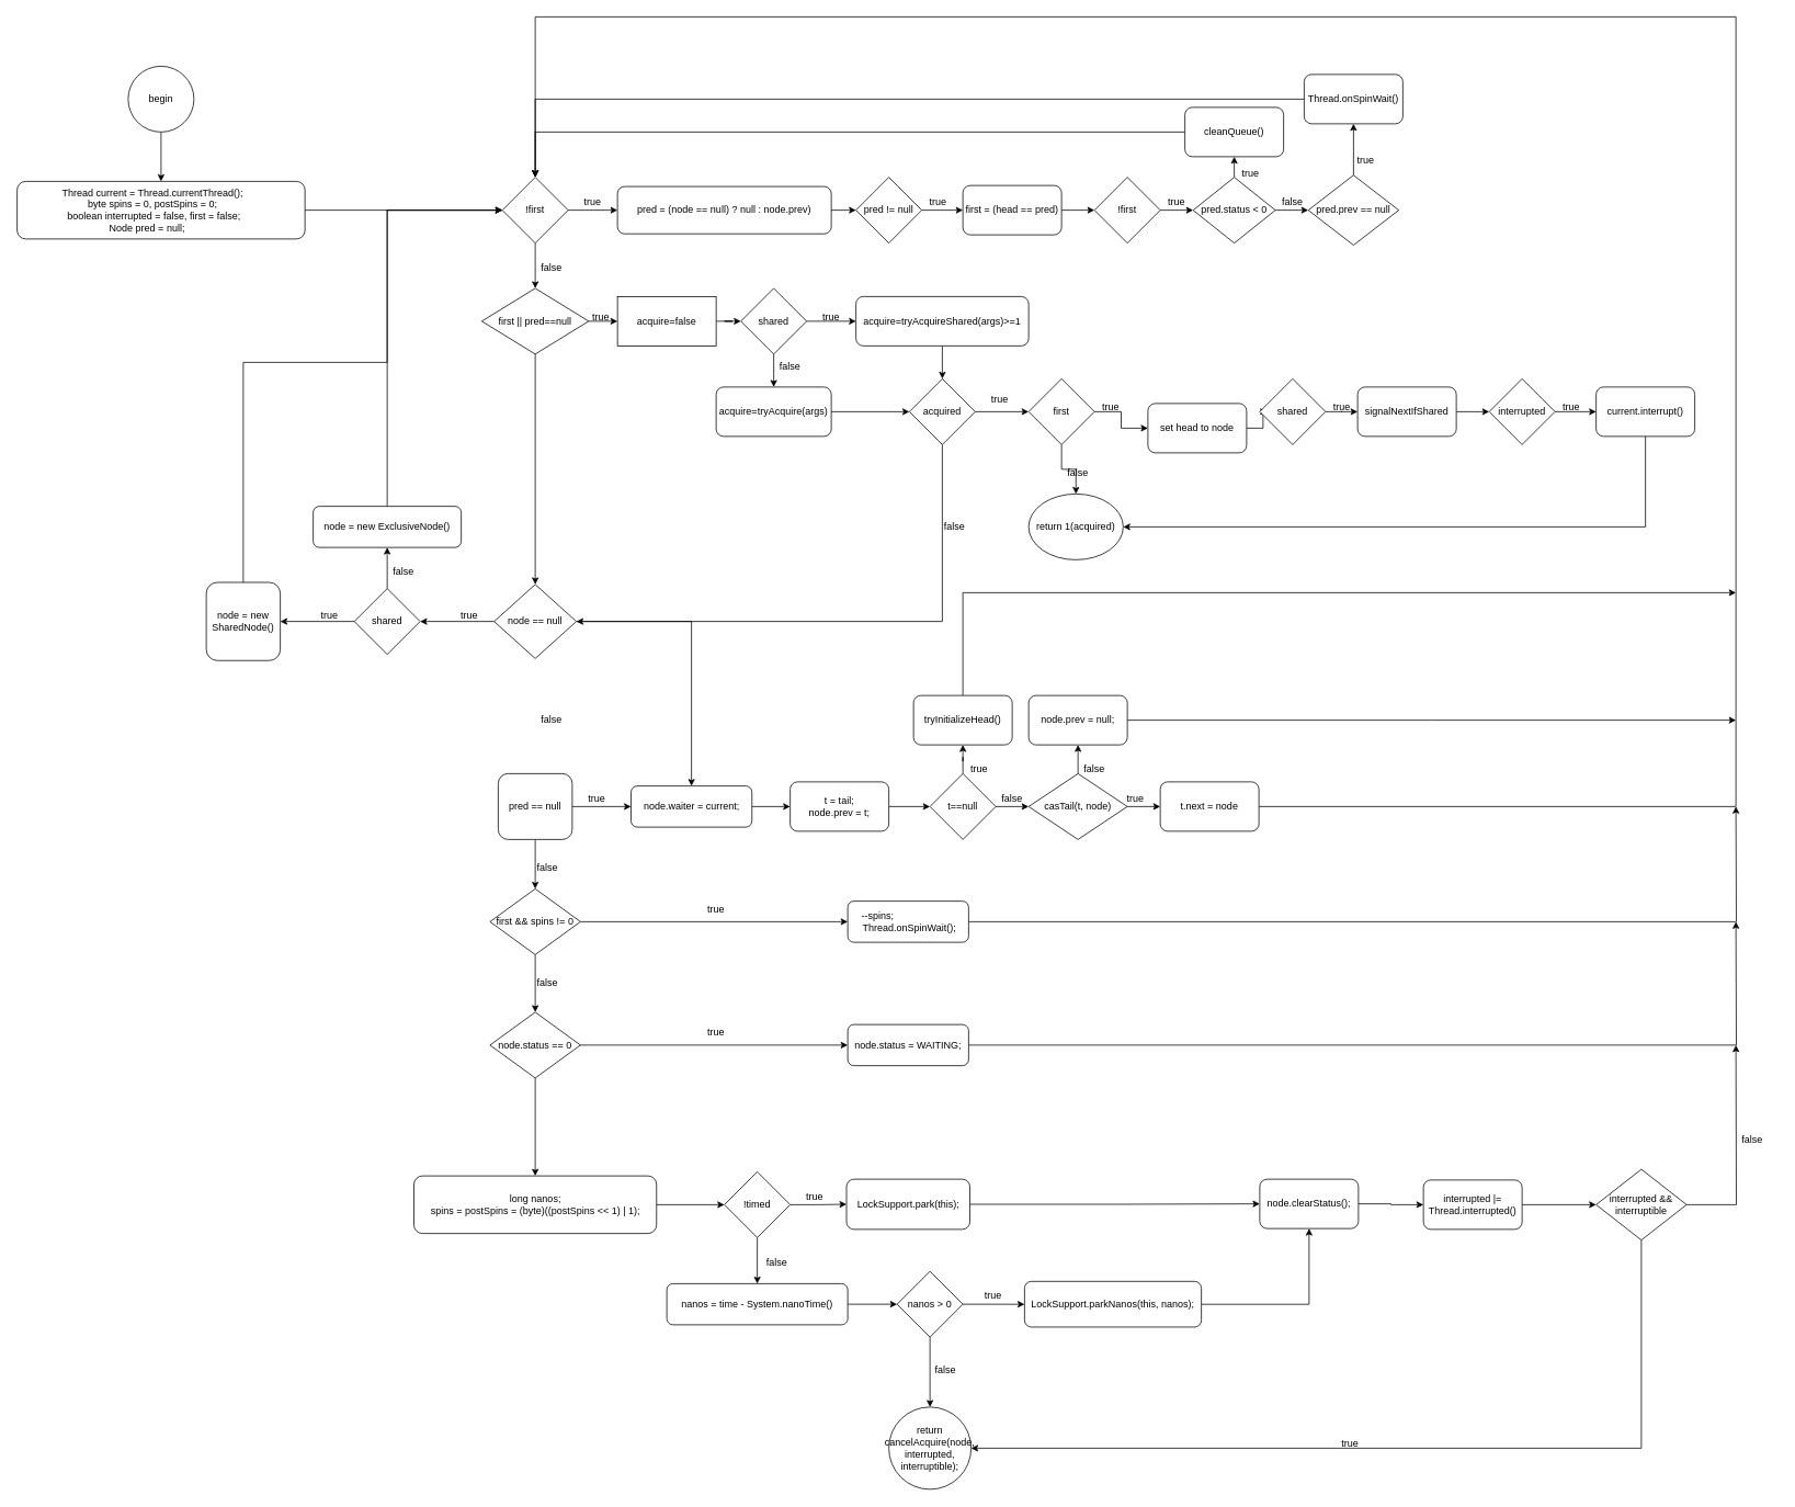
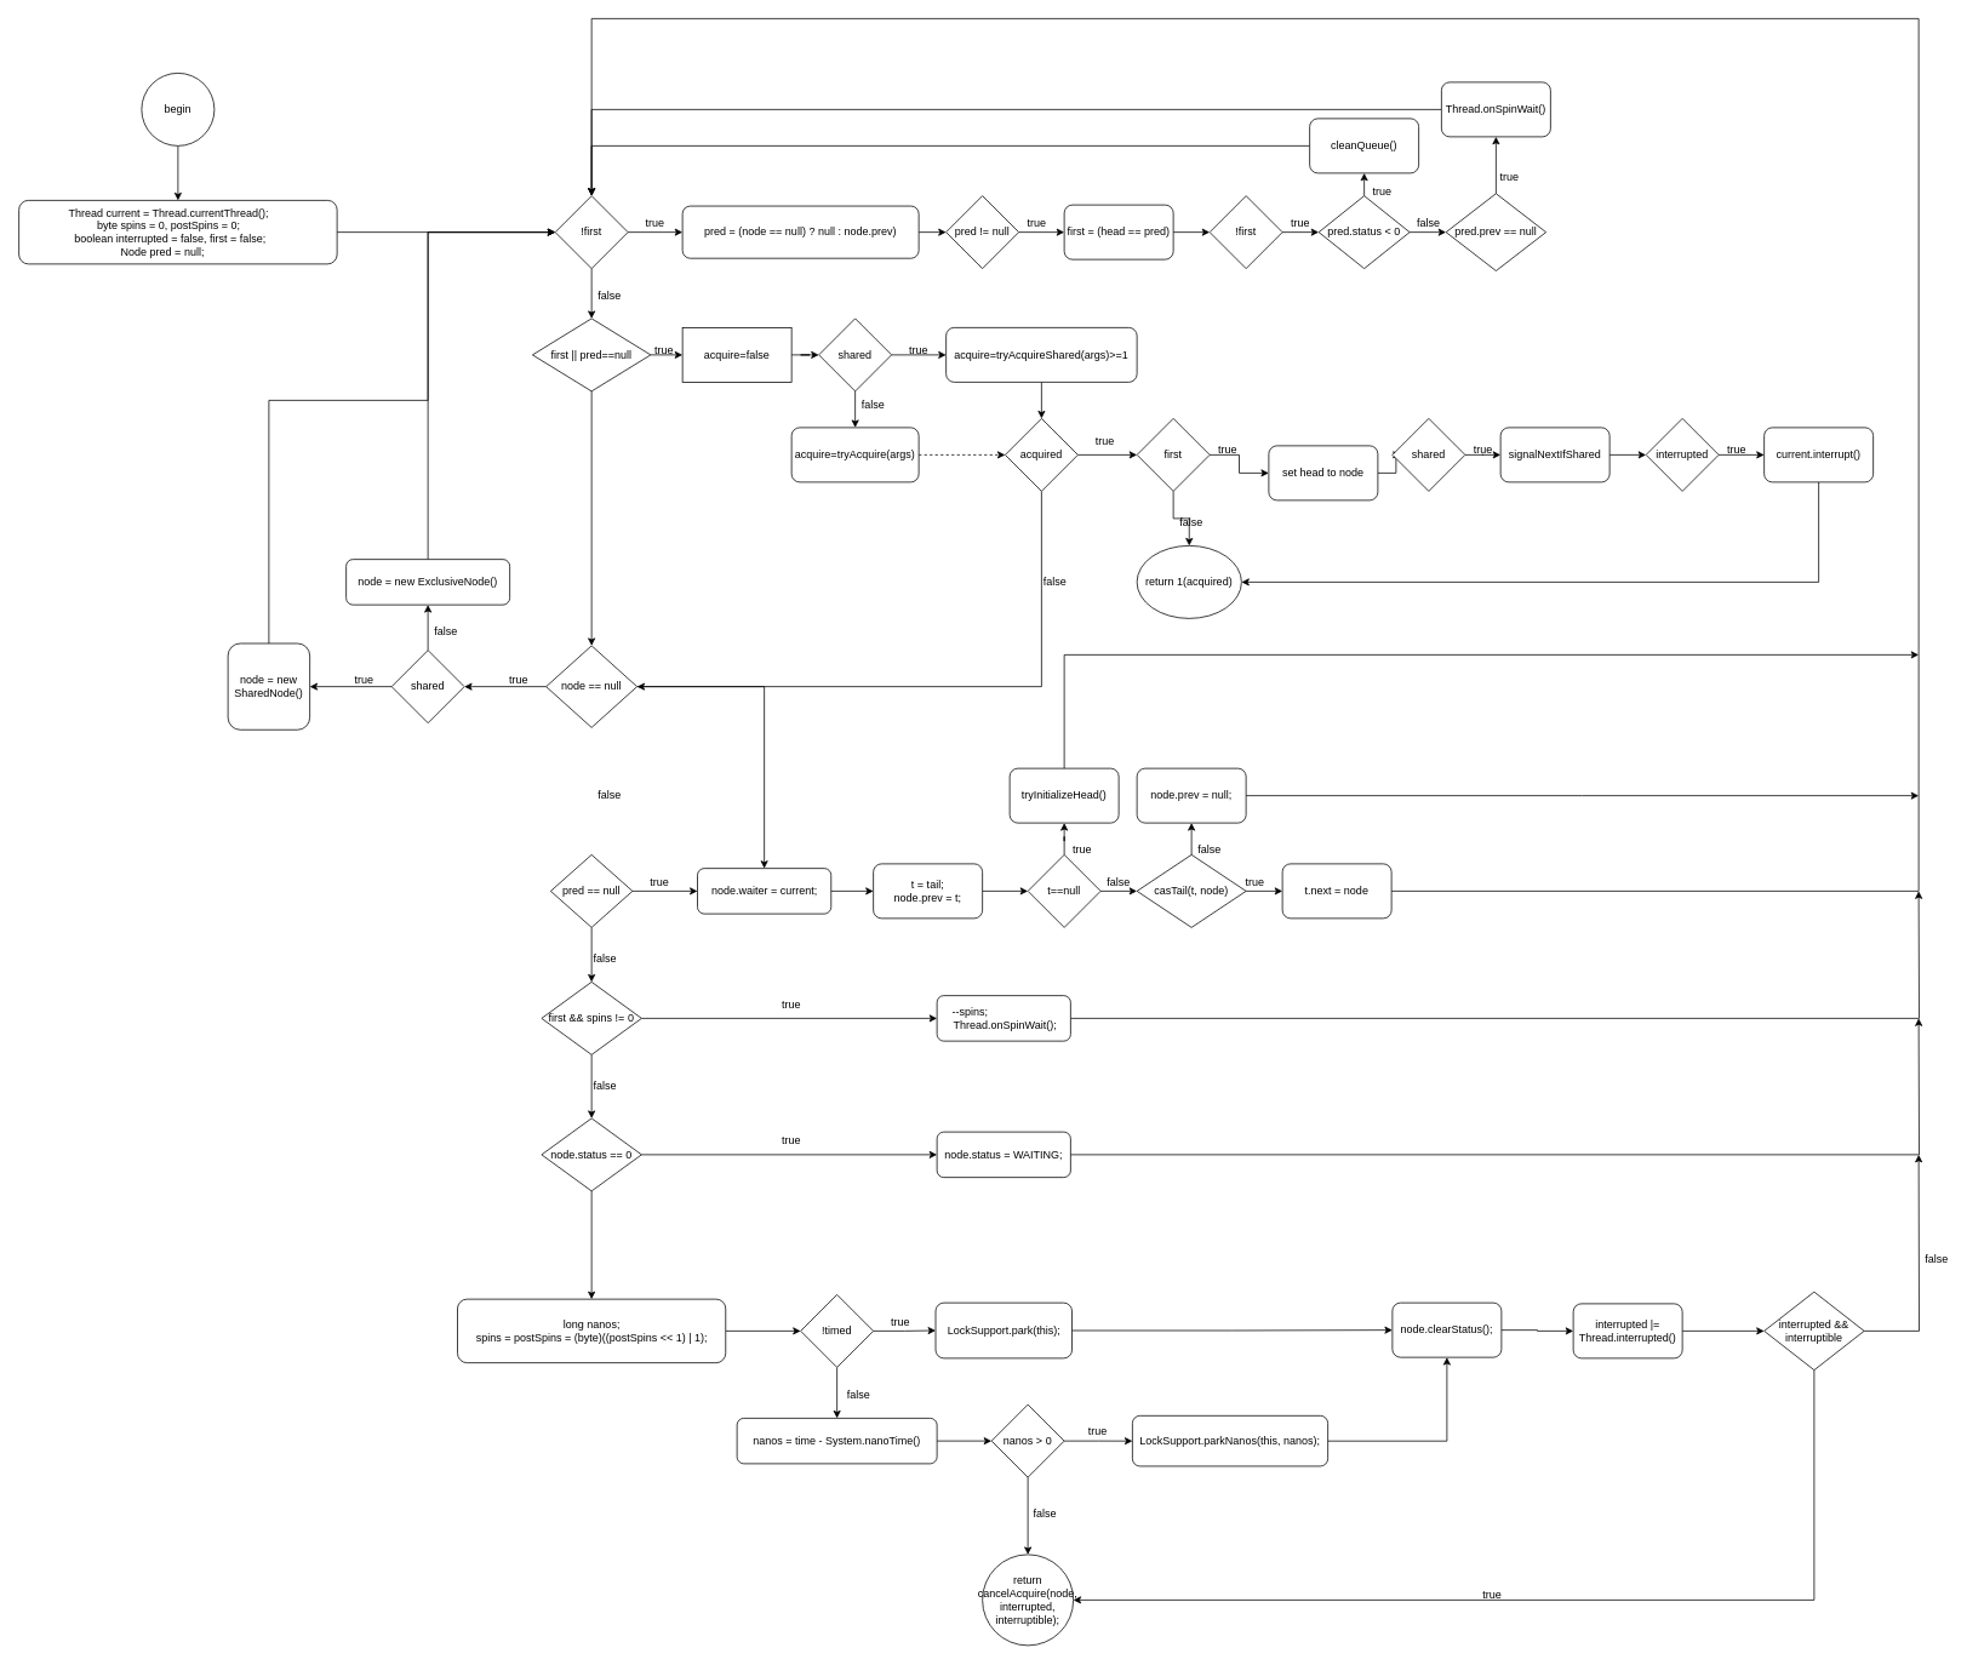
- <mxCell id="45" value="" style="edgeStyle=orthogonalEdgeStyle;rounded=0;orthogonalLoop=1;jettySize=auto;html=1;" edge="1" parent="1" source="46" target="50"><mxGeometry relative="1" as="geometry" /></mxCell>
+ <mxCell id="45" value="" style="edgeStyle=orthogonalEdgeStyle;rounded=0;orthogonalLoop=1;jettySize=auto;html=1;dashed=1;" edge="1" parent="1" source="46" target="50"><mxGeometry relative="1" as="geometry" /></mxCell>
- <mxCell id="84" value="pred == null" style="whiteSpace=wrap;html=1;rounded=1;" vertex="1" parent="1"><mxGeometry x="605" y="940" width="90" height="80" as="geometry" /></mxCell>
+ <mxCell id="84" value="pred == null" style="rhombus;whiteSpace=wrap;html=1;" vertex="1" parent="1"><mxGeometry x="605" y="940" width="90" height="80" as="geometry" /></mxCell>
